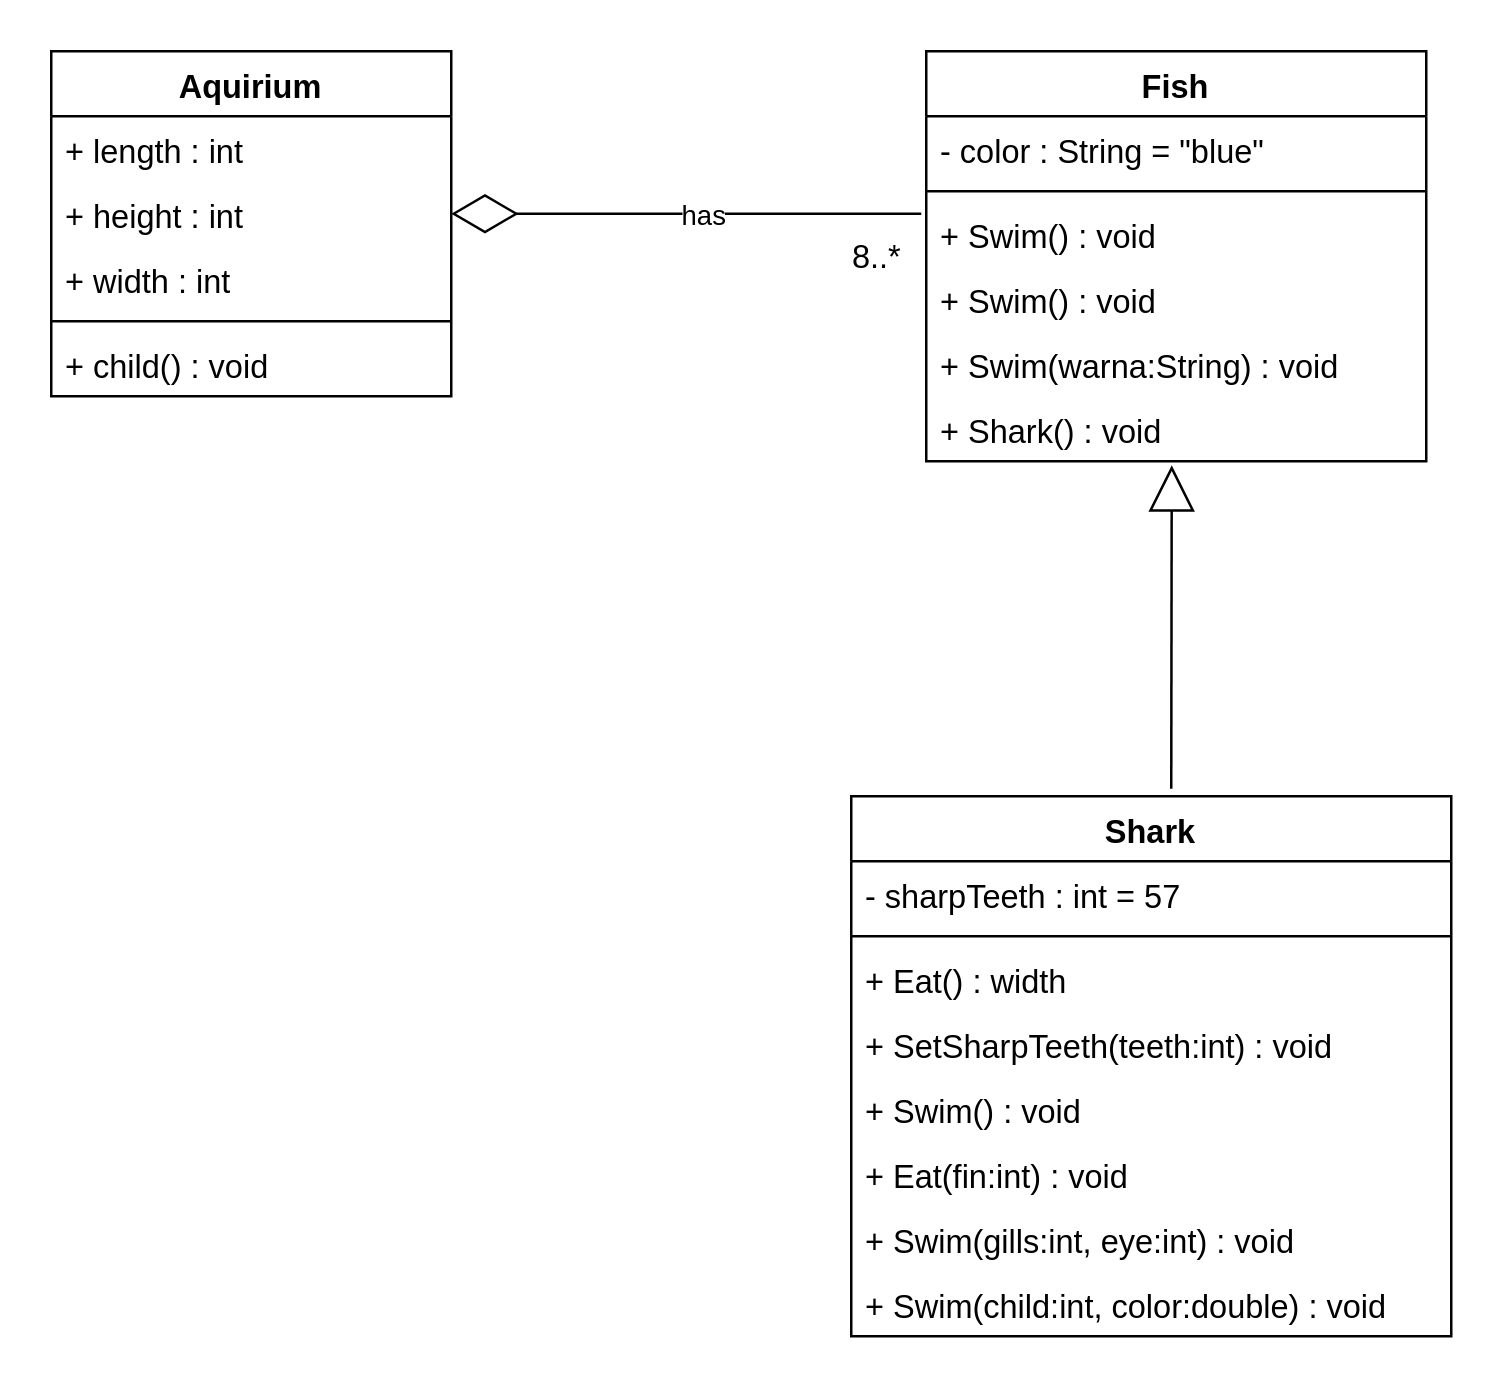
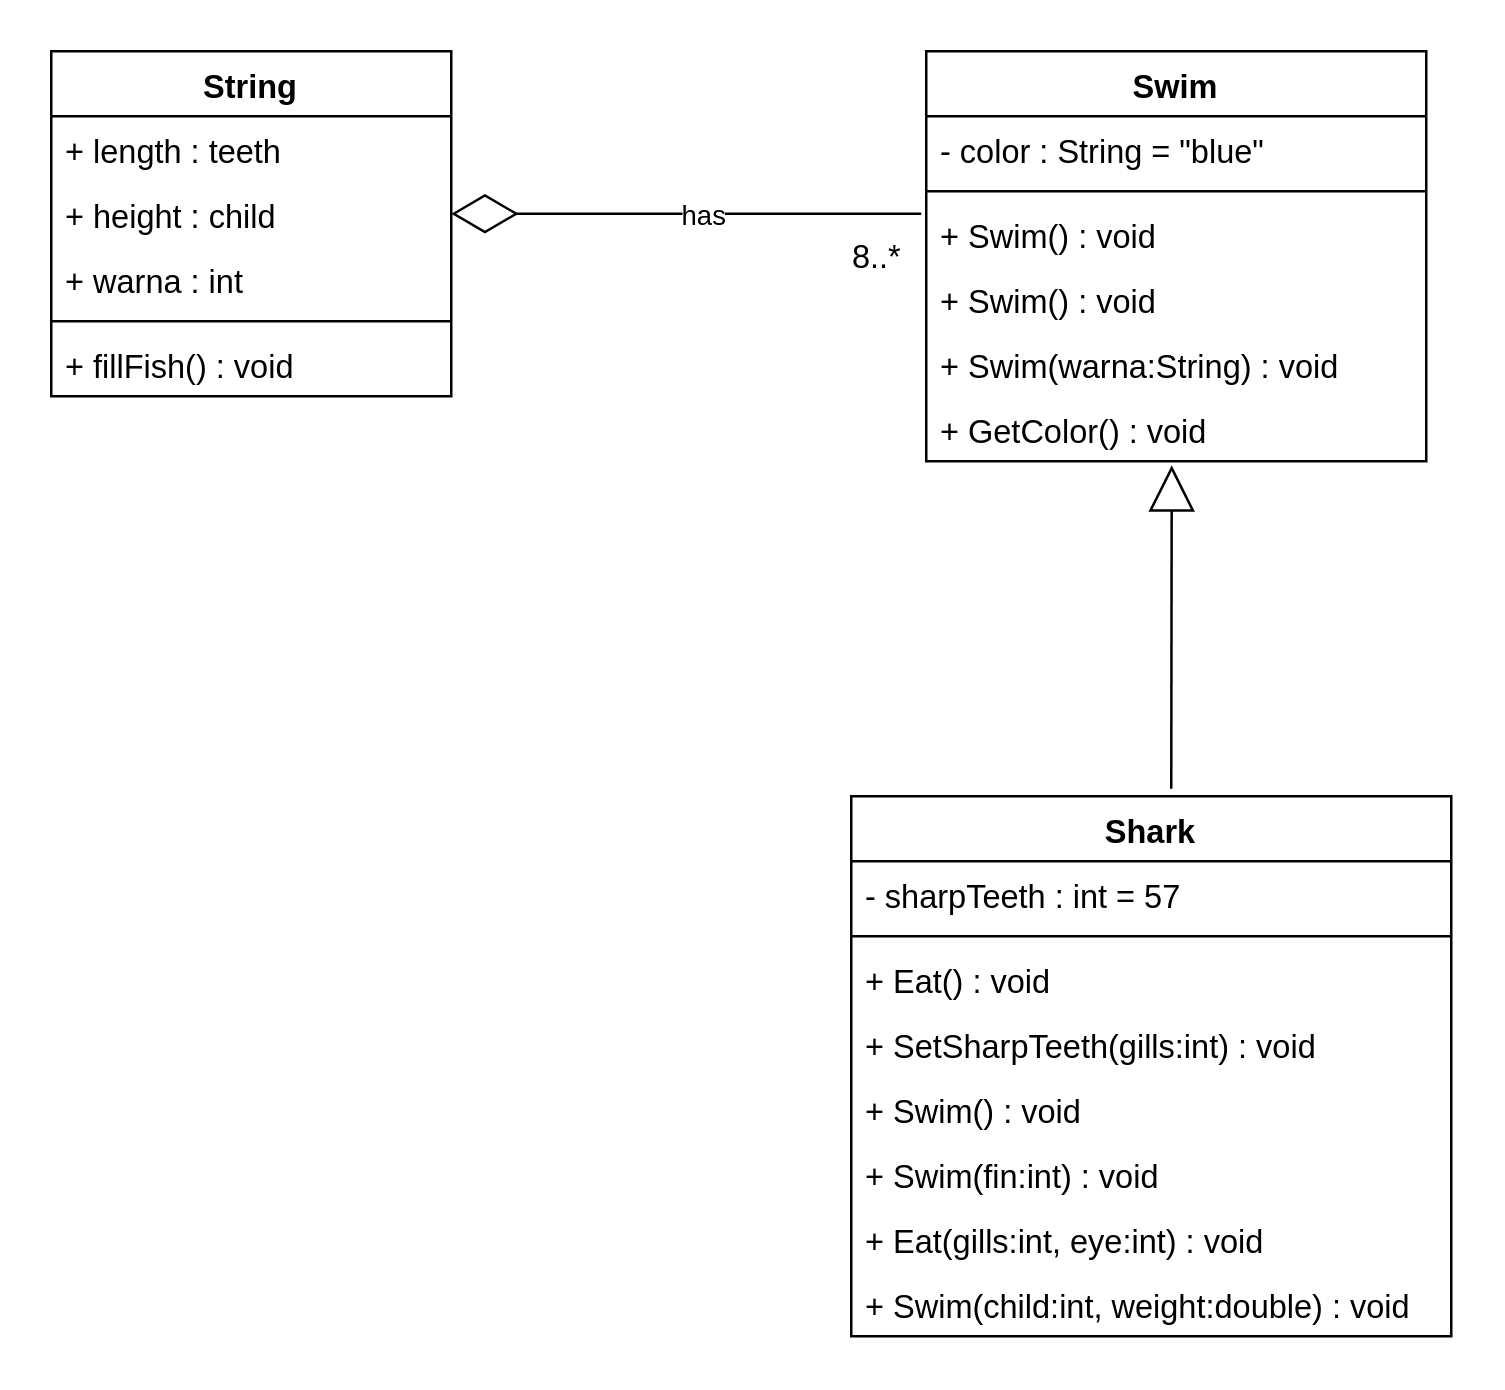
- <mxCell id="10" value="Aquirium" style="swimlane;fontStyle=1;align=center;verticalAlign=top;childLayout=stackLayout;horizontal=1;startSize=26;horizontalStack=0;resizeParent=1;resizeParentMax=0;resizeLast=0;collapsible=1;marginBottom=0;fontSize=13;" parent="1" vertex="1"><mxGeometry x="20" y="20" width="160" height="138" as="geometry" /></mxCell>
+ <mxCell id="10" value="String" style="swimlane;fontStyle=1;align=center;verticalAlign=top;childLayout=stackLayout;horizontal=1;startSize=26;horizontalStack=0;resizeParent=1;resizeParentMax=0;resizeLast=0;collapsible=1;marginBottom=0;fontSize=13;" parent="1" vertex="1"><mxGeometry x="20" y="20" width="160" height="138" as="geometry" /></mxCell>
- <mxCell id="3" value="Fish" style="swimlane;fontStyle=1;align=center;verticalAlign=top;childLayout=stackLayout;horizontal=1;startSize=26;horizontalStack=0;resizeParent=1;resizeParentMax=0;resizeLast=0;collapsible=1;marginBottom=0;fontSize=13;" parent="1" vertex="1"><mxGeometry x="370" y="20" width="200" height="164" as="geometry" /></mxCell>
+ <mxCell id="3" value="Swim" style="swimlane;fontStyle=1;align=center;verticalAlign=top;childLayout=stackLayout;horizontal=1;startSize=26;horizontalStack=0;resizeParent=1;resizeParentMax=0;resizeLast=0;collapsible=1;marginBottom=0;fontSize=13;" parent="1" vertex="1"><mxGeometry x="370" y="20" width="200" height="164" as="geometry" /></mxCell>
- <mxCell id="11" value="+ length : int&#10;" style="text;strokeColor=none;fillColor=none;align=left;verticalAlign=top;spacingLeft=4;spacingRight=4;overflow=hidden;rotatable=0;points=[[0,0.5],[1,0.5]];portConstraint=eastwest;fontSize=13;" parent="10" vertex="1"><mxGeometry y="26" width="160" height="26" as="geometry" /></mxCell>
+ <mxCell id="11" value="+ length : teeth&#10;" style="text;strokeColor=none;fillColor=none;align=left;verticalAlign=top;spacingLeft=4;spacingRight=4;overflow=hidden;rotatable=0;points=[[0,0.5],[1,0.5]];portConstraint=eastwest;fontSize=13;" parent="10" vertex="1"><mxGeometry y="26" width="160" height="26" as="geometry" /></mxCell>
- <mxCell id="12" value="+ height : int&#10;" style="text;strokeColor=none;fillColor=none;align=left;verticalAlign=top;spacingLeft=4;spacingRight=4;overflow=hidden;rotatable=0;points=[[0,0.5],[1,0.5]];portConstraint=eastwest;fontSize=13;" parent="10" vertex="1"><mxGeometry y="52" width="160" height="26" as="geometry" /></mxCell>
+ <mxCell id="12" value="+ height : child&#10;" style="text;strokeColor=none;fillColor=none;align=left;verticalAlign=top;spacingLeft=4;spacingRight=4;overflow=hidden;rotatable=0;points=[[0,0.5],[1,0.5]];portConstraint=eastwest;fontSize=13;" parent="10" vertex="1"><mxGeometry y="52" width="160" height="26" as="geometry" /></mxCell>
- <mxCell id="13" value="+ width : int&#10;" style="text;strokeColor=none;fillColor=none;align=left;verticalAlign=top;spacingLeft=4;spacingRight=4;overflow=hidden;rotatable=0;points=[[0,0.5],[1,0.5]];portConstraint=eastwest;fontSize=13;" parent="10" vertex="1"><mxGeometry y="78" width="160" height="26" as="geometry" /></mxCell>
+ <mxCell id="13" value="+ warna : int&#10;" style="text;strokeColor=none;fillColor=none;align=left;verticalAlign=top;spacingLeft=4;spacingRight=4;overflow=hidden;rotatable=0;points=[[0,0.5],[1,0.5]];portConstraint=eastwest;fontSize=13;" parent="10" vertex="1"><mxGeometry y="78" width="160" height="26" as="geometry" /></mxCell>
- <mxCell id="15" value="+ child() : void" style="text;strokeColor=none;fillColor=none;align=left;verticalAlign=top;spacingLeft=4;spacingRight=4;overflow=hidden;rotatable=0;points=[[0,0.5],[1,0.5]];portConstraint=eastwest;fontSize=13;" parent="10" vertex="1"><mxGeometry y="112" width="160" height="26" as="geometry" /></mxCell>
+ <mxCell id="15" value="+ fillFish() : void" style="text;strokeColor=none;fillColor=none;align=left;verticalAlign=top;spacingLeft=4;spacingRight=4;overflow=hidden;rotatable=0;points=[[0,0.5],[1,0.5]];portConstraint=eastwest;fontSize=13;" parent="10" vertex="1"><mxGeometry y="112" width="160" height="26" as="geometry" /></mxCell>
- <mxCell id="9" value="+ Shark() : void" style="text;strokeColor=none;fillColor=none;align=left;verticalAlign=top;spacingLeft=4;spacingRight=4;overflow=hidden;rotatable=0;points=[[0,0.5],[1,0.5]];portConstraint=eastwest;fontSize=13;" parent="3" vertex="1"><mxGeometry y="138" width="200" height="26" as="geometry" /></mxCell>
+ <mxCell id="9" value="+ GetColor() : void" style="text;strokeColor=none;fillColor=none;align=left;verticalAlign=top;spacingLeft=4;spacingRight=4;overflow=hidden;rotatable=0;points=[[0,0.5],[1,0.5]];portConstraint=eastwest;fontSize=13;" parent="3" vertex="1"><mxGeometry y="138" width="200" height="26" as="geometry" /></mxCell>
- <mxCell id="20" value="+ Eat() : width" style="text;strokeColor=none;fillColor=none;align=left;verticalAlign=top;spacingLeft=4;spacingRight=4;overflow=hidden;rotatable=0;points=[[0,0.5],[1,0.5]];portConstraint=eastwest;fontSize=13;" parent="17" vertex="1"><mxGeometry y="60" width="240" height="26" as="geometry" /></mxCell>
+ <mxCell id="20" value="+ Eat() : void" style="text;strokeColor=none;fillColor=none;align=left;verticalAlign=top;spacingLeft=4;spacingRight=4;overflow=hidden;rotatable=0;points=[[0,0.5],[1,0.5]];portConstraint=eastwest;fontSize=13;" parent="17" vertex="1"><mxGeometry y="60" width="240" height="26" as="geometry" /></mxCell>
- <mxCell id="21" value="+ SetSharpTeeth(teeth:int) : void" style="text;strokeColor=none;fillColor=none;align=left;verticalAlign=top;spacingLeft=4;spacingRight=4;overflow=hidden;rotatable=0;points=[[0,0.5],[1,0.5]];portConstraint=eastwest;fontSize=13;" parent="17" vertex="1"><mxGeometry y="86" width="240" height="26" as="geometry" /></mxCell>
+ <mxCell id="21" value="+ SetSharpTeeth(gills:int) : void" style="text;strokeColor=none;fillColor=none;align=left;verticalAlign=top;spacingLeft=4;spacingRight=4;overflow=hidden;rotatable=0;points=[[0,0.5],[1,0.5]];portConstraint=eastwest;fontSize=13;" parent="17" vertex="1"><mxGeometry y="86" width="240" height="26" as="geometry" /></mxCell>
- <mxCell id="23" value="+ Eat(fin:int) : void" style="text;strokeColor=none;fillColor=none;align=left;verticalAlign=top;spacingLeft=4;spacingRight=4;overflow=hidden;rotatable=0;points=[[0,0.5],[1,0.5]];portConstraint=eastwest;fontSize=13;" parent="17" vertex="1"><mxGeometry y="138" width="240" height="26" as="geometry" /></mxCell>
+ <mxCell id="23" value="+ Swim(fin:int) : void" style="text;strokeColor=none;fillColor=none;align=left;verticalAlign=top;spacingLeft=4;spacingRight=4;overflow=hidden;rotatable=0;points=[[0,0.5],[1,0.5]];portConstraint=eastwest;fontSize=13;" parent="17" vertex="1"><mxGeometry y="138" width="240" height="26" as="geometry" /></mxCell>
- <mxCell id="24" value="+ Swim(gills:int, eye:int) : void" style="text;strokeColor=none;fillColor=none;align=left;verticalAlign=top;spacingLeft=4;spacingRight=4;overflow=hidden;rotatable=0;points=[[0,0.5],[1,0.5]];portConstraint=eastwest;fontSize=13;" parent="17" vertex="1"><mxGeometry y="164" width="240" height="26" as="geometry" /></mxCell>
+ <mxCell id="24" value="+ Eat(gills:int, eye:int) : void" style="text;strokeColor=none;fillColor=none;align=left;verticalAlign=top;spacingLeft=4;spacingRight=4;overflow=hidden;rotatable=0;points=[[0,0.5],[1,0.5]];portConstraint=eastwest;fontSize=13;" parent="17" vertex="1"><mxGeometry y="164" width="240" height="26" as="geometry" /></mxCell>
- <mxCell id="25" value="+ Swim(child:int, color:double) : void" style="text;strokeColor=none;fillColor=none;align=left;verticalAlign=top;spacingLeft=4;spacingRight=4;overflow=hidden;rotatable=0;points=[[0,0.5],[1,0.5]];portConstraint=eastwest;fontSize=13;" parent="17" vertex="1"><mxGeometry y="190" width="240" height="26" as="geometry" /></mxCell>
+ <mxCell id="25" value="+ Swim(child:int, weight:double) : void" style="text;strokeColor=none;fillColor=none;align=left;verticalAlign=top;spacingLeft=4;spacingRight=4;overflow=hidden;rotatable=0;points=[[0,0.5],[1,0.5]];portConstraint=eastwest;fontSize=13;" parent="17" vertex="1"><mxGeometry y="190" width="240" height="26" as="geometry" /></mxCell>
